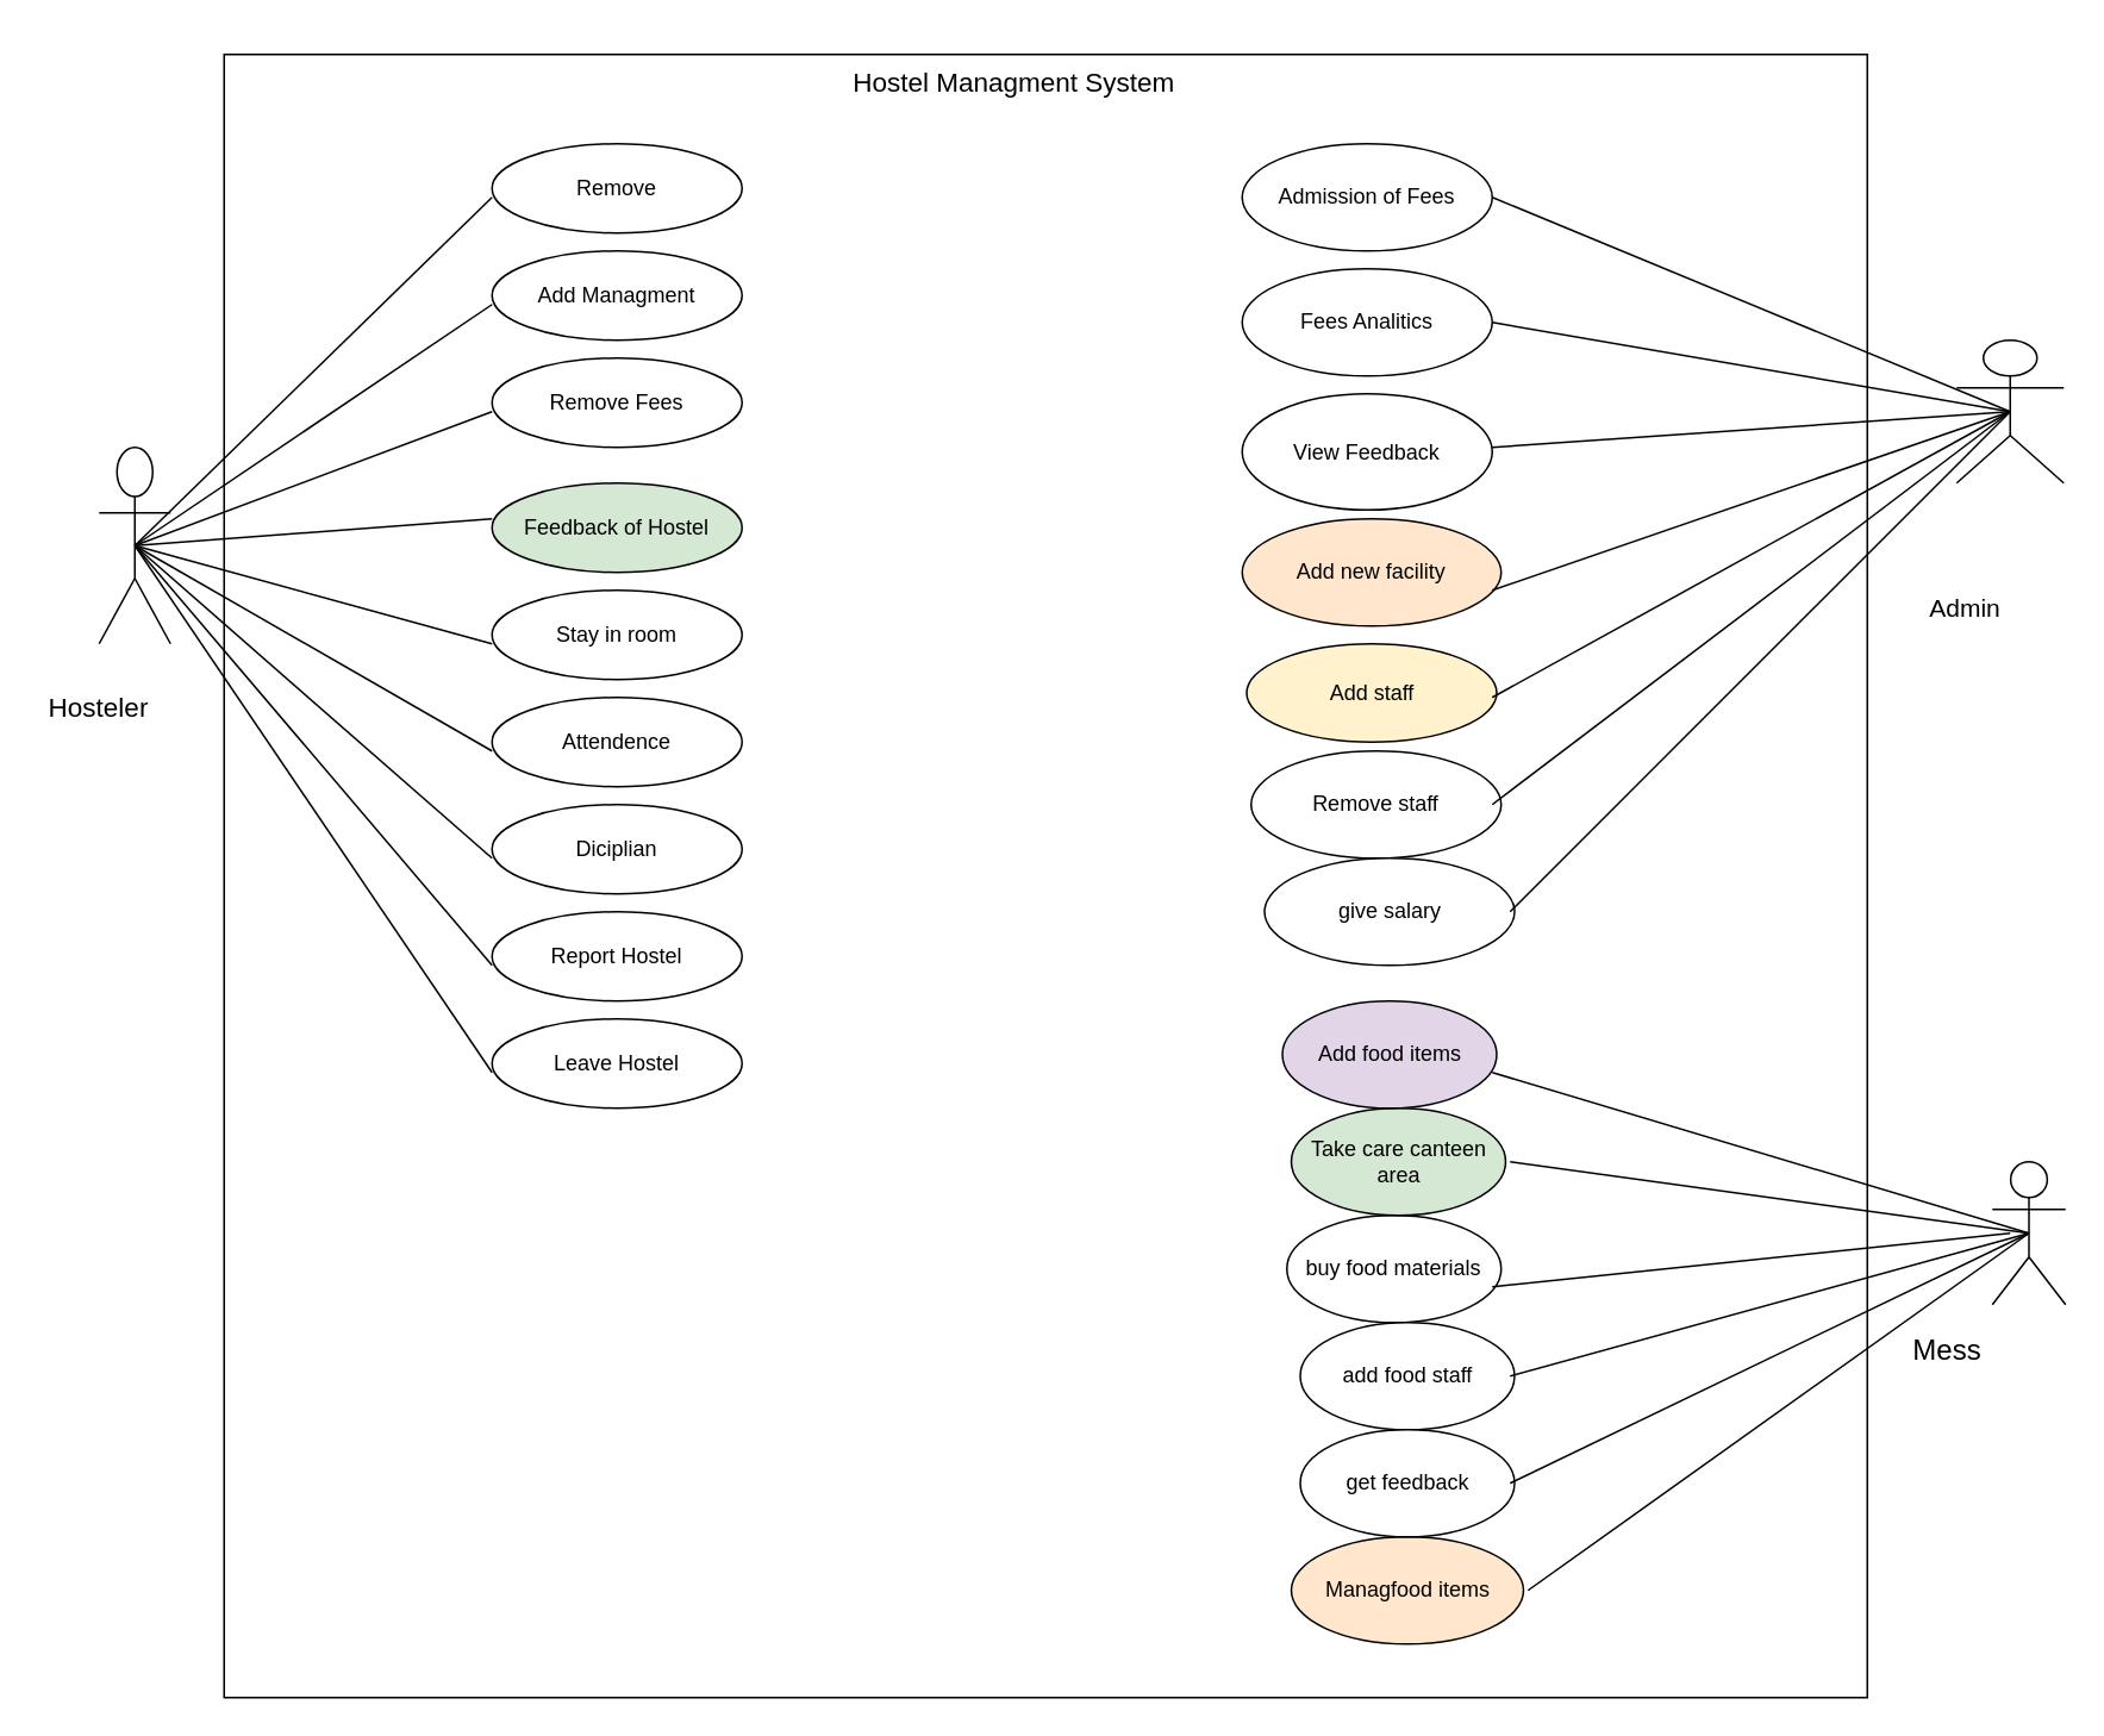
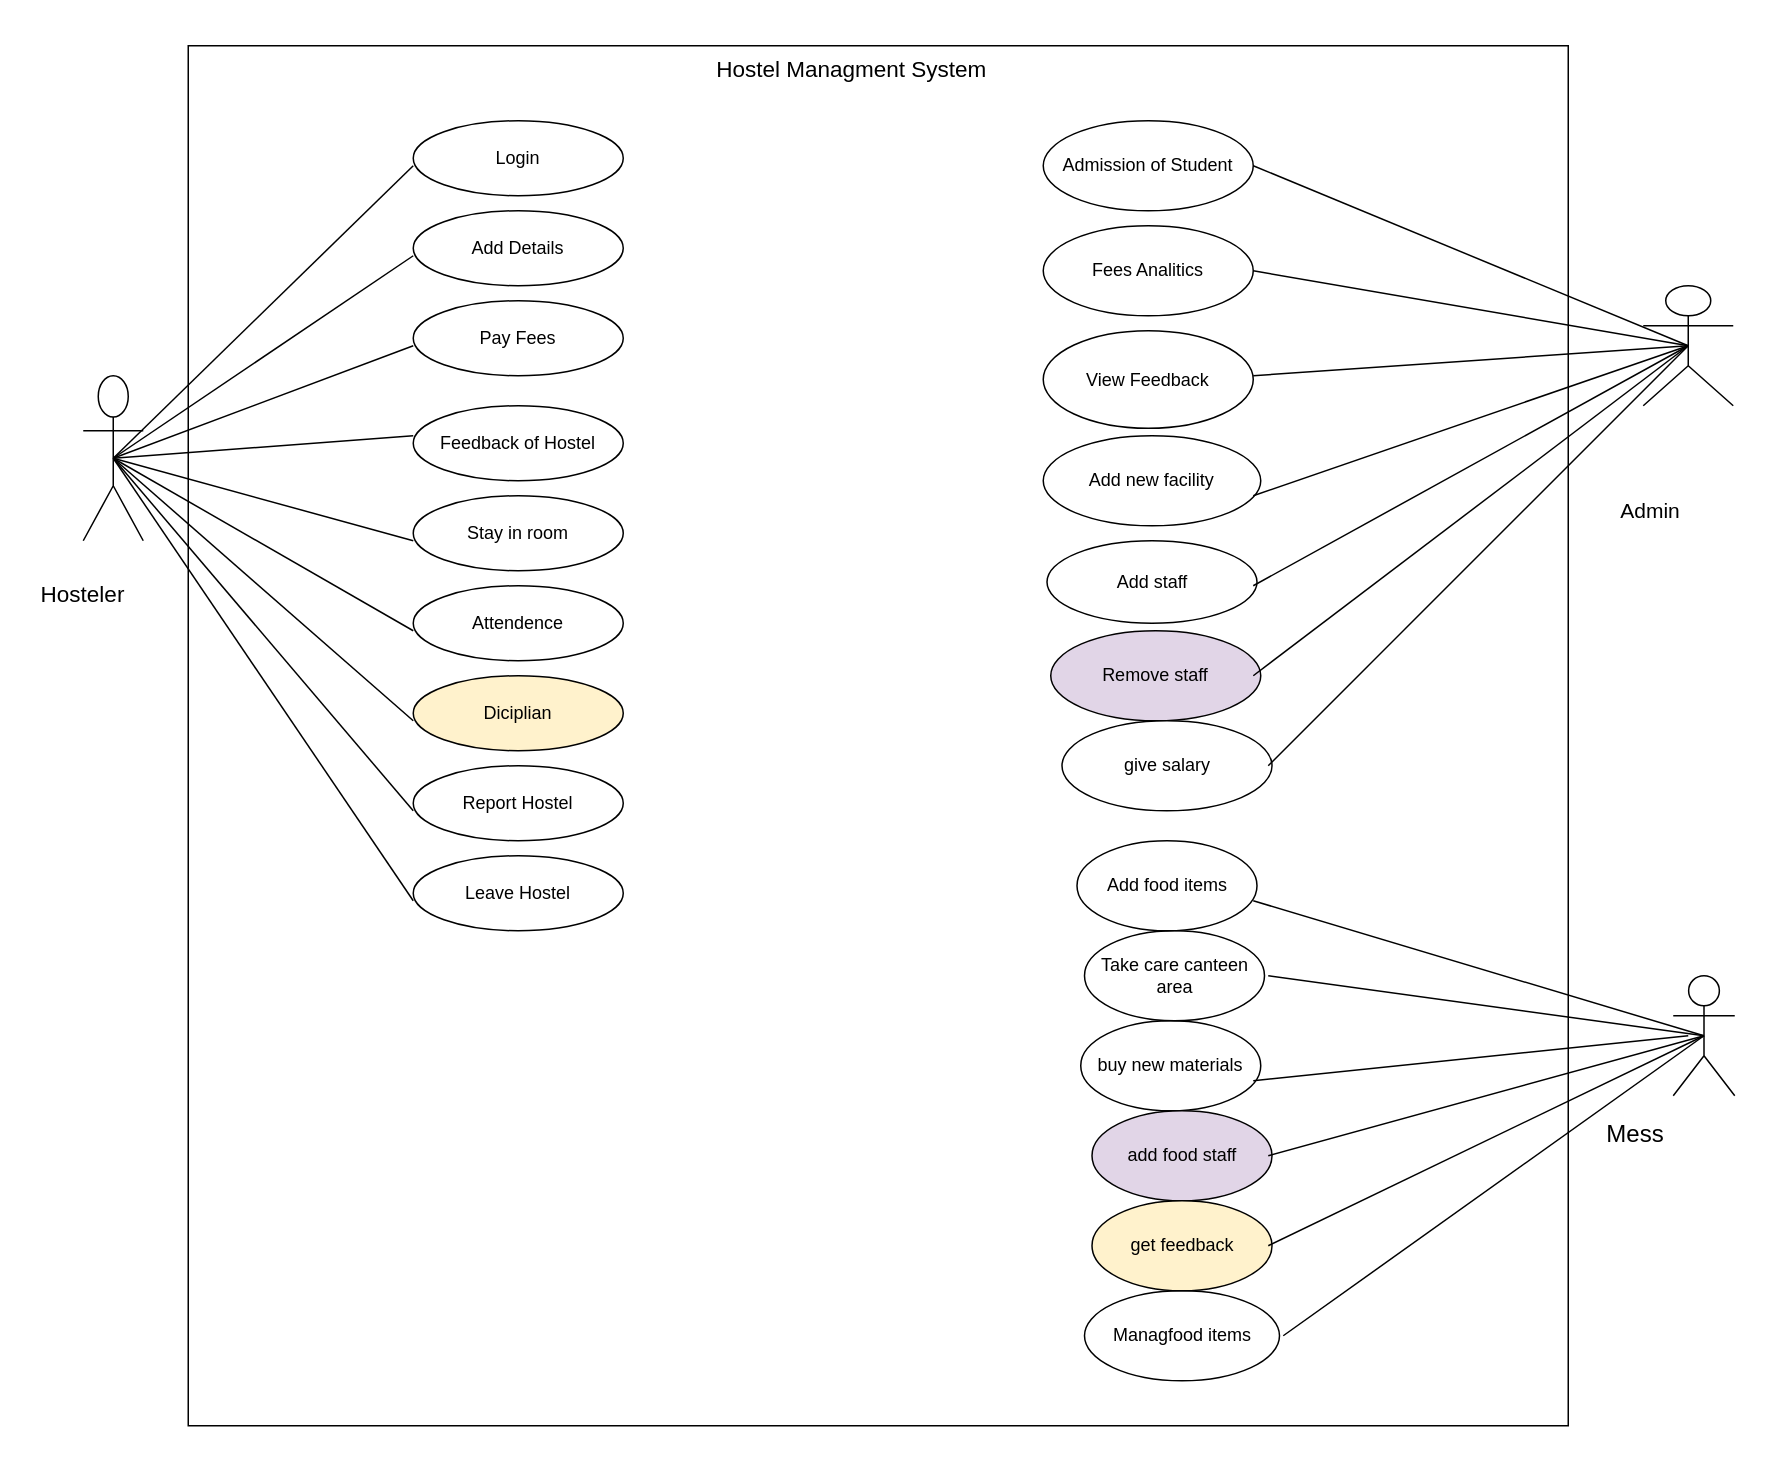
- <mxCell id="12" value="Remove" style="ellipse;whiteSpace=wrap;html=1;" vertex="1" parent="1"><mxGeometry x="275" y="80" width="140" height="50" as="geometry" /></mxCell>
+ <mxCell id="12" value="Login" style="ellipse;whiteSpace=wrap;html=1;" vertex="1" parent="1"><mxGeometry x="275" y="80" width="140" height="50" as="geometry" /></mxCell>
- <mxCell id="13" value="Admission of Fees" style="ellipse;whiteSpace=wrap;html=1;" vertex="1" parent="1"><mxGeometry x="695" y="80" width="140" height="60" as="geometry" /></mxCell>
+ <mxCell id="13" value="Admission of Student" style="ellipse;whiteSpace=wrap;html=1;" vertex="1" parent="1"><mxGeometry x="695" y="80" width="140" height="60" as="geometry" /></mxCell>
- <mxCell id="4" value="Add Managment" style="ellipse;whiteSpace=wrap;html=1;" vertex="1" parent="1"><mxGeometry x="275" y="140" width="140" height="50" as="geometry" /></mxCell>
+ <mxCell id="4" value="Add Details" style="ellipse;whiteSpace=wrap;html=1;" vertex="1" parent="1"><mxGeometry x="275" y="140" width="140" height="50" as="geometry" /></mxCell>
- <mxCell id="5" value="Remove Fees" style="ellipse;whiteSpace=wrap;html=1;" vertex="1" parent="1"><mxGeometry x="275" y="200" width="140" height="50" as="geometry" /></mxCell>
+ <mxCell id="5" value="Pay Fees" style="ellipse;whiteSpace=wrap;html=1;" vertex="1" parent="1"><mxGeometry x="275" y="200" width="140" height="50" as="geometry" /></mxCell>
- <mxCell id="6" value="Feedback of Hostel" style="ellipse;whiteSpace=wrap;html=1;fillColor=#d5e8d4;" vertex="1" parent="1"><mxGeometry x="275" y="270" width="140" height="50" as="geometry" /></mxCell>
+ <mxCell id="6" value="Feedback of Hostel" style="ellipse;whiteSpace=wrap;html=1;" vertex="1" parent="1"><mxGeometry x="275" y="270" width="140" height="50" as="geometry" /></mxCell>
- <mxCell id="16" value="Add new facility" style="ellipse;whiteSpace=wrap;html=1;fillColor=#ffe6cc;" vertex="1" parent="1"><mxGeometry x="695" y="290" width="145" height="60" as="geometry" /></mxCell>
+ <mxCell id="16" value="Add new facility" style="ellipse;whiteSpace=wrap;html=1;" vertex="1" parent="1"><mxGeometry x="695" y="290" width="145" height="60" as="geometry" /></mxCell>
- <mxCell id="17" value="Add staff" style="ellipse;whiteSpace=wrap;html=1;fillColor=#fff2cc;" vertex="1" parent="1"><mxGeometry x="697.5" y="360" width="140" height="55" as="geometry" /></mxCell>
+ <mxCell id="17" value="Add staff" style="ellipse;whiteSpace=wrap;html=1;" vertex="1" parent="1"><mxGeometry x="697.5" y="360" width="140" height="55" as="geometry" /></mxCell>
- <mxCell id="18" value="Remove staff" style="ellipse;whiteSpace=wrap;html=1;" vertex="1" parent="1"><mxGeometry x="700" y="420" width="140" height="60" as="geometry" /></mxCell>
+ <mxCell id="18" value="Remove staff" style="ellipse;whiteSpace=wrap;html=1;fillColor=#e1d5e7;" vertex="1" parent="1"><mxGeometry x="700" y="420" width="140" height="60" as="geometry" /></mxCell>
- <mxCell id="10" value="Diciplian" style="ellipse;whiteSpace=wrap;html=1;" vertex="1" parent="1"><mxGeometry x="275" y="450" width="140" height="50" as="geometry" /></mxCell>
+ <mxCell id="10" value="Diciplian" style="ellipse;whiteSpace=wrap;html=1;fillColor=#fff2cc;" vertex="1" parent="1"><mxGeometry x="275" y="450" width="140" height="50" as="geometry" /></mxCell>
- <mxCell id="25" value="Add food items" style="ellipse;whiteSpace=wrap;html=1;fillColor=#e1d5e7;" vertex="1" parent="1"><mxGeometry x="717.5" y="560" width="120" height="60" as="geometry" /></mxCell>
+ <mxCell id="25" value="Add food items" style="ellipse;whiteSpace=wrap;html=1;" vertex="1" parent="1"><mxGeometry x="717.5" y="560" width="120" height="60" as="geometry" /></mxCell>
- <mxCell id="24" value="Take care canteen area" style="ellipse;whiteSpace=wrap;html=1;fillColor=#d5e8d4;" vertex="1" parent="1"><mxGeometry x="722.5" y="620" width="120" height="60" as="geometry" /></mxCell>
+ <mxCell id="24" value="Take care canteen area" style="ellipse;whiteSpace=wrap;html=1;" vertex="1" parent="1"><mxGeometry x="722.5" y="620" width="120" height="60" as="geometry" /></mxCell>
- <mxCell id="20" value="buy food materials" style="ellipse;whiteSpace=wrap;html=1;" vertex="1" parent="1"><mxGeometry x="720" y="680" width="120" height="60" as="geometry" /></mxCell>
+ <mxCell id="20" value="buy new materials" style="ellipse;whiteSpace=wrap;html=1;" vertex="1" parent="1"><mxGeometry x="720" y="680" width="120" height="60" as="geometry" /></mxCell>
- <mxCell id="21" value="add food staff" style="ellipse;whiteSpace=wrap;html=1;" vertex="1" parent="1"><mxGeometry x="727.5" y="740" width="120" height="60" as="geometry" /></mxCell>
+ <mxCell id="21" value="add food staff" style="ellipse;whiteSpace=wrap;html=1;fillColor=#e1d5e7;" vertex="1" parent="1"><mxGeometry x="727.5" y="740" width="120" height="60" as="geometry" /></mxCell>
- <mxCell id="23" value="get feedback" style="ellipse;whiteSpace=wrap;html=1;" vertex="1" parent="1"><mxGeometry x="727.5" y="800" width="120" height="60" as="geometry" /></mxCell>
+ <mxCell id="23" value="get feedback" style="ellipse;whiteSpace=wrap;html=1;fillColor=#fff2cc;" vertex="1" parent="1"><mxGeometry x="727.5" y="800" width="120" height="60" as="geometry" /></mxCell>
- <mxCell id="22" value="Managfood items" style="ellipse;whiteSpace=wrap;html=1;fillColor=#ffe6cc;" vertex="1" parent="1"><mxGeometry x="722.5" y="860" width="130" height="60" as="geometry" /></mxCell>
+ <mxCell id="22" value="Managfood items" style="ellipse;whiteSpace=wrap;html=1;" vertex="1" parent="1"><mxGeometry x="722.5" y="860" width="130" height="60" as="geometry" /></mxCell>
